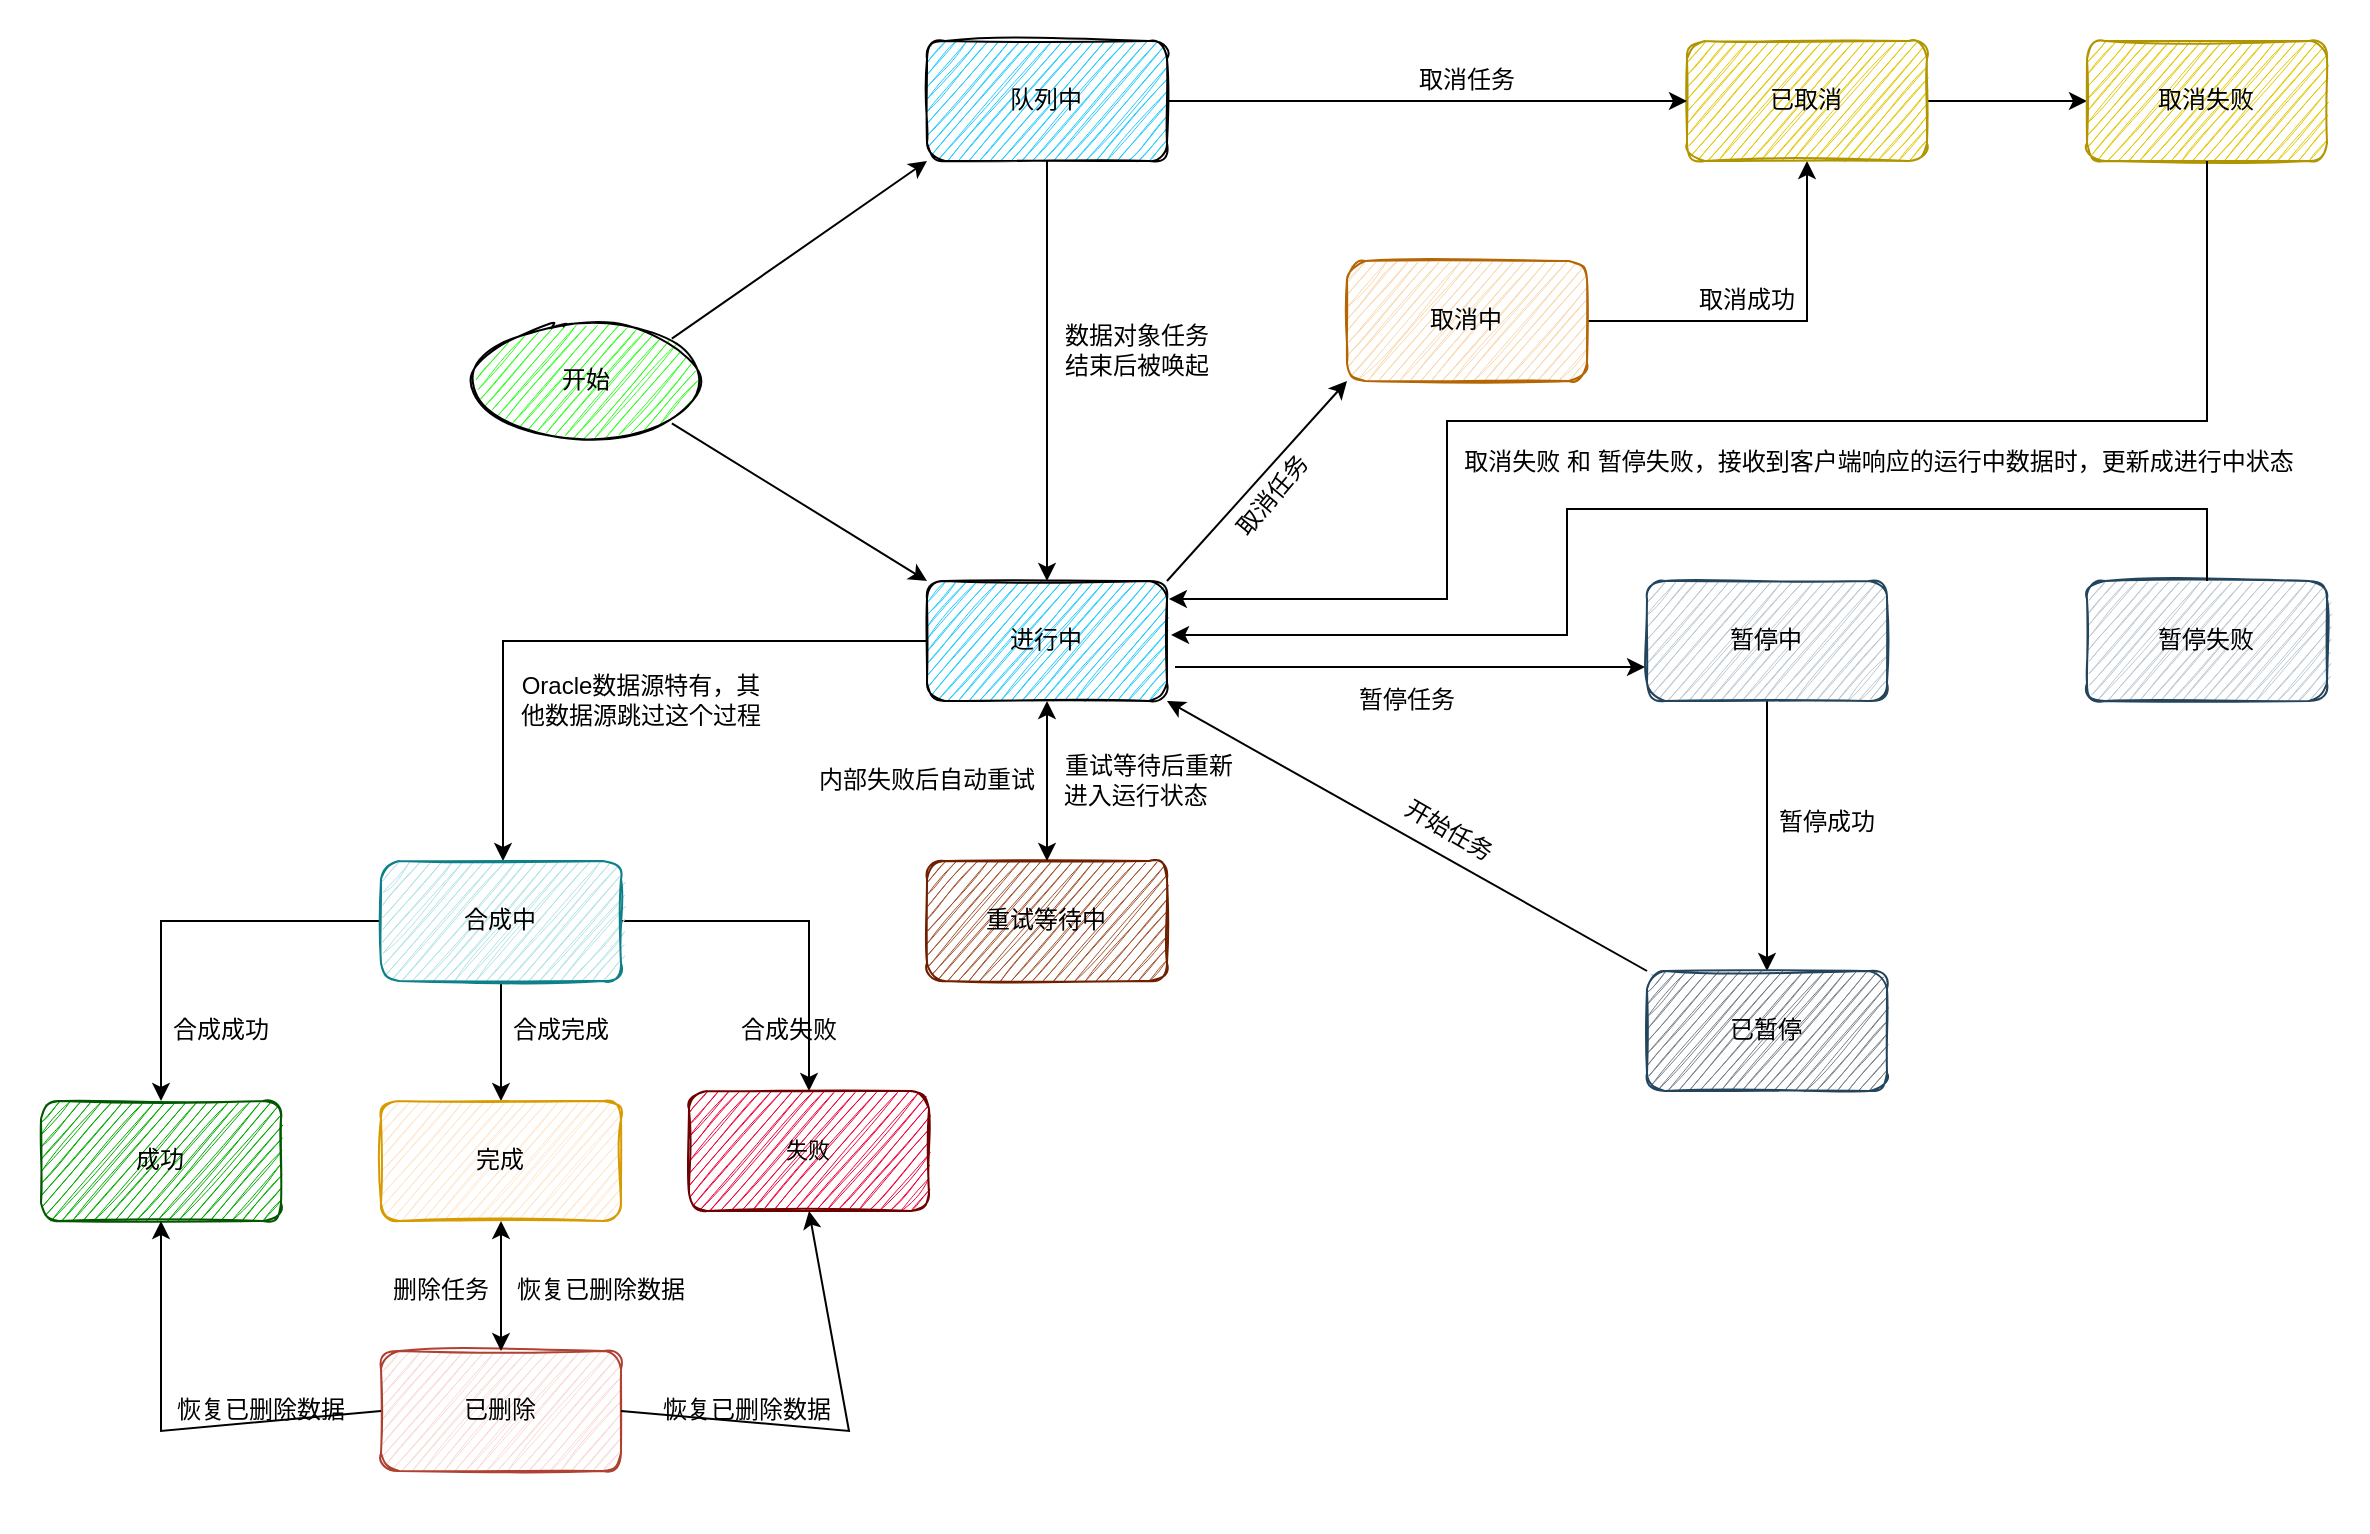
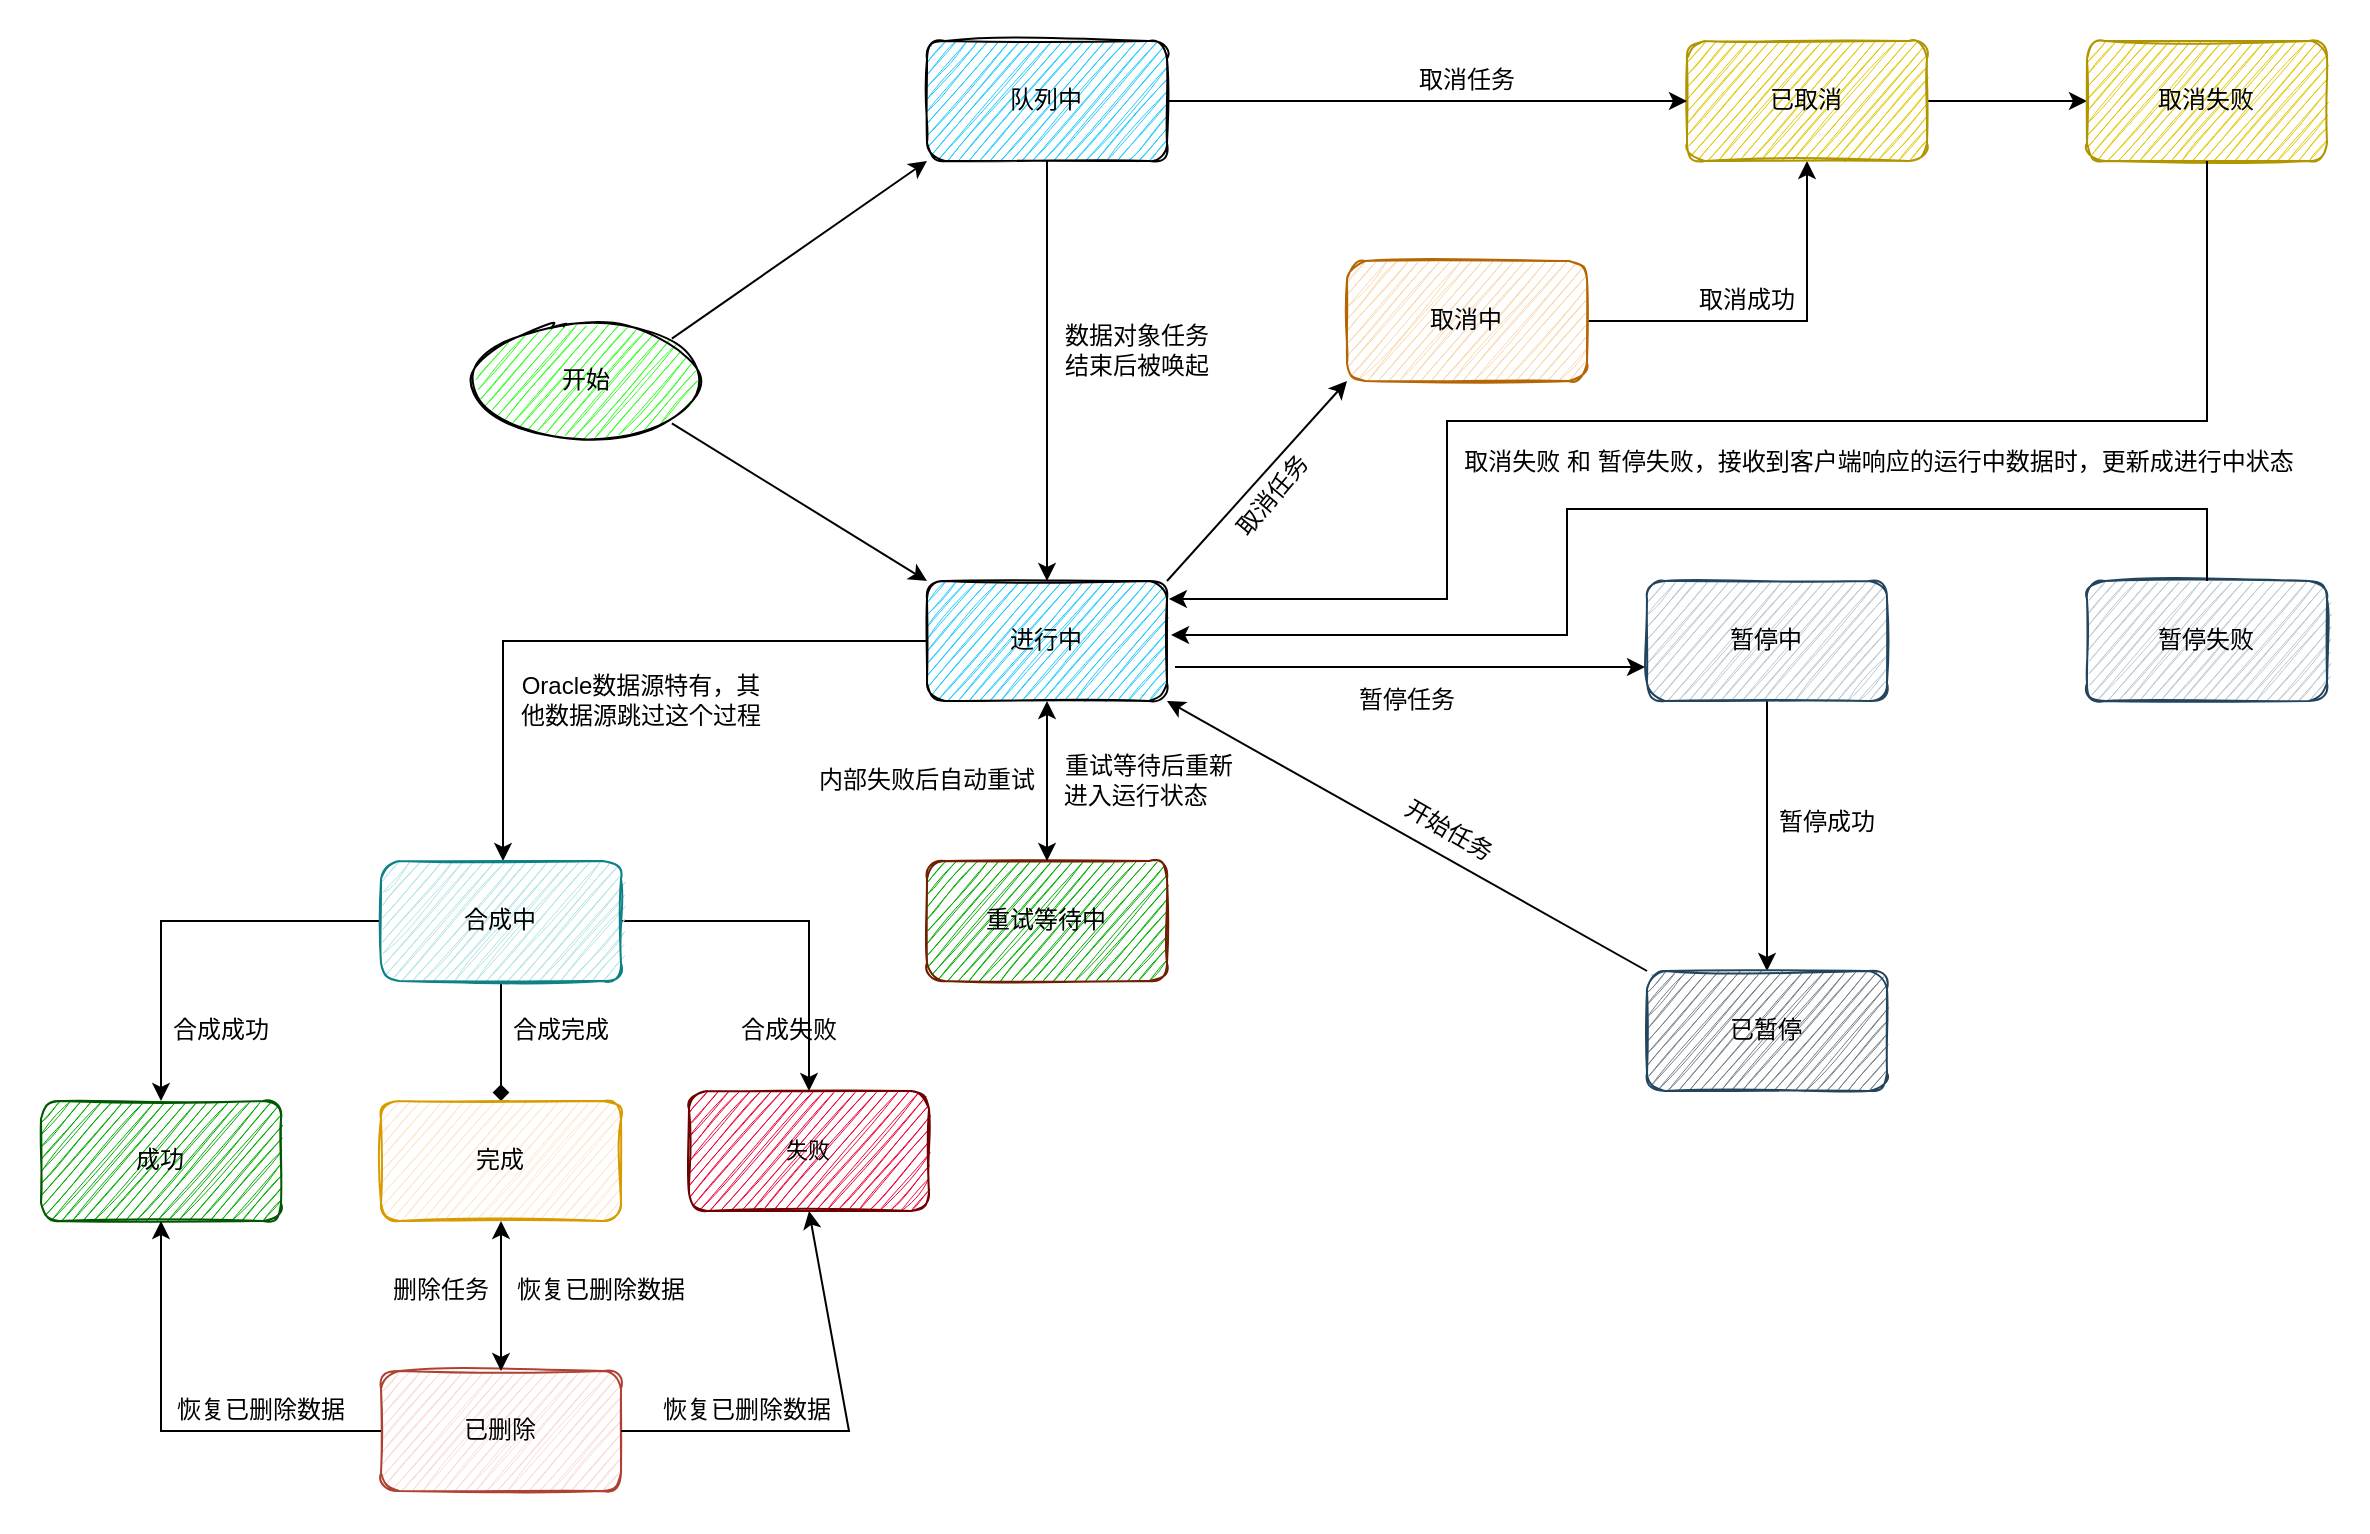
- <mxCell id="46" value="&lt;font color=&quot;#000000&quot;&gt;重试等待中&lt;/font&gt;" style="rounded=1;whiteSpace=wrap;html=1;sketch=1;fillColor=#a0522d;fontColor=#ffffff;strokeColor=#6D1F00;" parent="1" vertex="1"><mxGeometry x="463" y="430" width="120" height="60" as="geometry" /></mxCell>
+ <mxCell id="46" value="&lt;font color=&quot;#000000&quot;&gt;重试等待中&lt;/font&gt;" style="rounded=1;whiteSpace=wrap;html=1;sketch=1;fillColor=#00ab00;fontColor=#ffffff;strokeColor=#6D1F00;" parent="1" vertex="1"><mxGeometry x="463" y="430" width="120" height="60" as="geometry" /></mxCell>
- <mxCell id="10" value="" style="edgeStyle=orthogonalEdgeStyle;rounded=0;orthogonalLoop=1;jettySize=auto;html=1;" parent="1" source="12" target="25" edge="1"><mxGeometry relative="1" as="geometry" /></mxCell>
+ <mxCell id="10" value="" style="edgeStyle=orthogonalEdgeStyle;rounded=0;orthogonalLoop=1;jettySize=auto;html=1;endArrow=diamond;" parent="1" source="12" target="25" edge="1"><mxGeometry relative="1" as="geometry" /></mxCell>
- <mxCell id="34" value="已删除" style="whiteSpace=wrap;html=1;fillColor=#fad9d5;rounded=1;sketch=1;strokeColor=#ae4132;" parent="1" vertex="1"><mxGeometry x="190" y="675" width="120" height="60" as="geometry" /></mxCell>
+ <mxCell id="34" value="已删除" style="whiteSpace=wrap;html=1;fillColor=#fad9d5;rounded=1;sketch=1;strokeColor=#ae4132;" parent="1" vertex="1"><mxGeometry x="190" y="685" width="120" height="60" as="geometry" /></mxCell>
